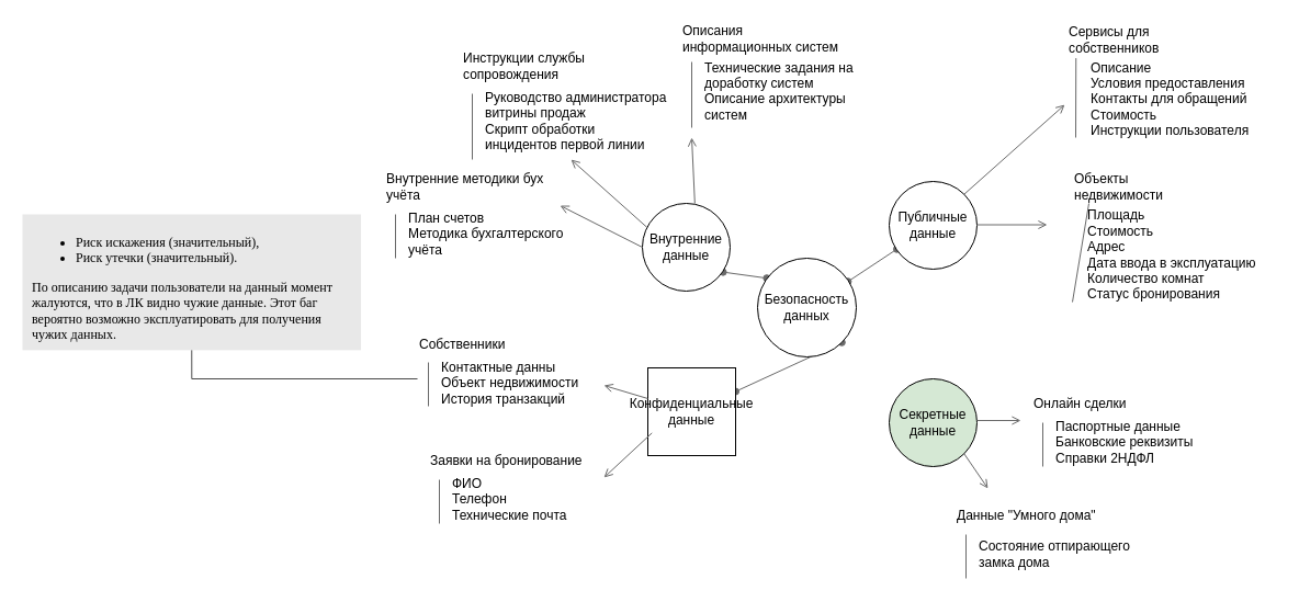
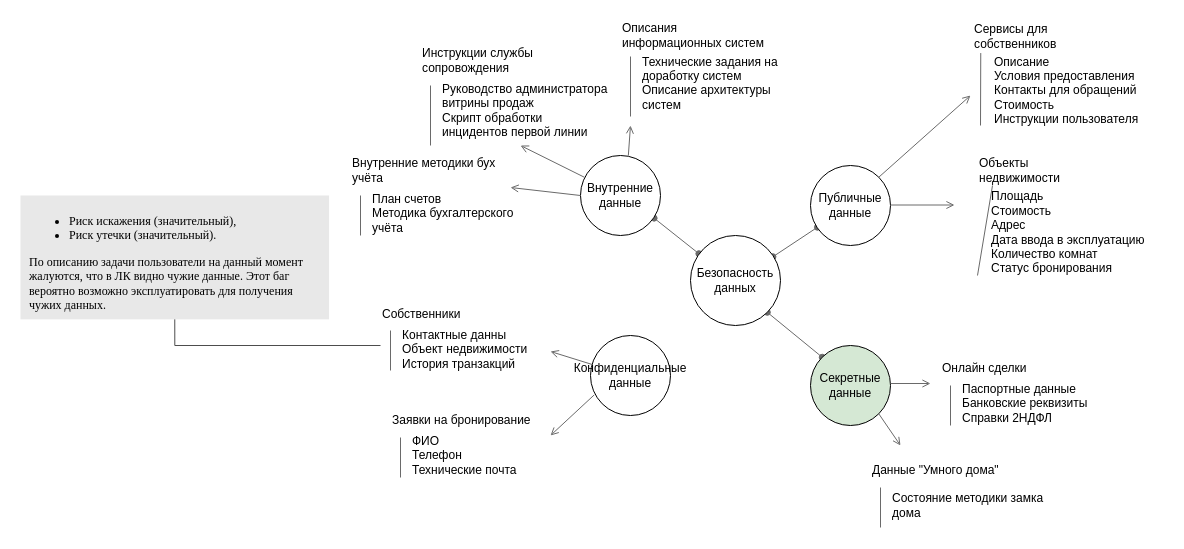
- <mxCell id="6" value="Внутренние&lt;div&gt;данные&lt;/div&gt;" style="ellipse;whiteSpace=wrap;html=1;aspect=fixed;" parent="1" vertex="1"><mxGeometry x="585" y="185" width="80" height="80" as="geometry" /></mxCell>
+ <mxCell id="6" value="Внутренние&lt;div&gt;данные&lt;/div&gt;" style="ellipse;whiteSpace=wrap;html=1;aspect=fixed;" parent="1" vertex="1"><mxGeometry x="580" y="155" width="80" height="80" as="geometry" /></mxCell>
- <mxCell id="3" value="" style="endArrow=oval;html=1;rounded=0;endFill=1;strokeColor=#6A6A6A;startArrow=oval;startFill=1;exitX=1;exitY=1;exitDx=0;exitDy=0;" parent="1" source="5" target="9" edge="1"><mxGeometry width="50" height="50" relative="1" as="geometry"><mxPoint x="713" y="322" as="sourcePoint" /><mxPoint x="668" y="357" as="targetPoint" /></mxGeometry></mxCell>
+ <mxCell id="3" value="" style="endArrow=oval;html=1;rounded=0;endFill=1;strokeColor=#6A6A6A;startArrow=oval;startFill=1;exitX=1;exitY=1;exitDx=0;exitDy=0;entryX=0;entryY=0;entryDx=0;entryDy=0;" parent="1" source="5" target="8" edge="1"><mxGeometry width="50" height="50" relative="1" as="geometry"><mxPoint x="713" y="322" as="sourcePoint" /><mxPoint x="668" y="357" as="targetPoint" /></mxGeometry></mxCell>
- <mxCell id="9" value="Конфиденциальные&lt;div&gt;данные&lt;/div&gt;" style="whiteSpace=wrap;html=1;aspect=fixed;align=center;rounded=0;" parent="1" vertex="1"><mxGeometry x="590" y="335" width="80" height="80" as="geometry" /></mxCell>
+ <mxCell id="9" value="Конфиденциальные&lt;div&gt;данные&lt;/div&gt;" style="ellipse;whiteSpace=wrap;html=1;aspect=fixed;align=center;" parent="1" vertex="1"><mxGeometry x="590" y="335" width="80" height="80" as="geometry" /></mxCell>
- <mxCell id="46" value="&lt;div&gt;Состояние отпирающего замка дома&lt;/div&gt;" style="text;html=1;align=left;verticalAlign=middle;whiteSpace=wrap;rounded=0;" parent="1" vertex="1"><mxGeometry x="890" y="490" width="170" height="30" as="geometry" /></mxCell>
+ <mxCell id="46" value="&lt;div&gt;Состояние методики замка дома&lt;/div&gt;" style="text;html=1;align=left;verticalAlign=middle;whiteSpace=wrap;rounded=0;" parent="1" vertex="1"><mxGeometry x="890" y="490" width="170" height="30" as="geometry" /></mxCell>
